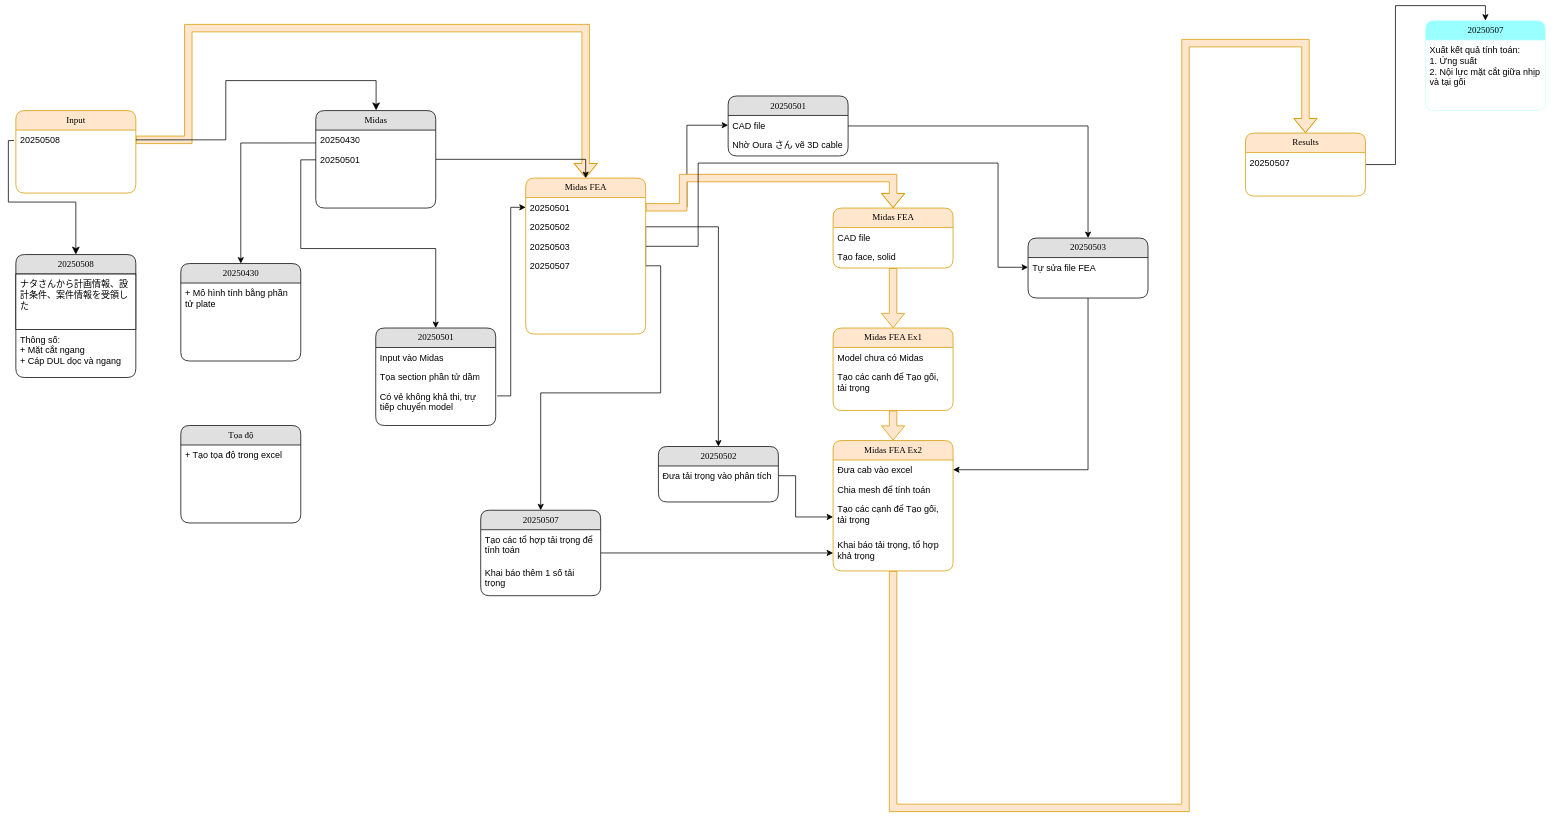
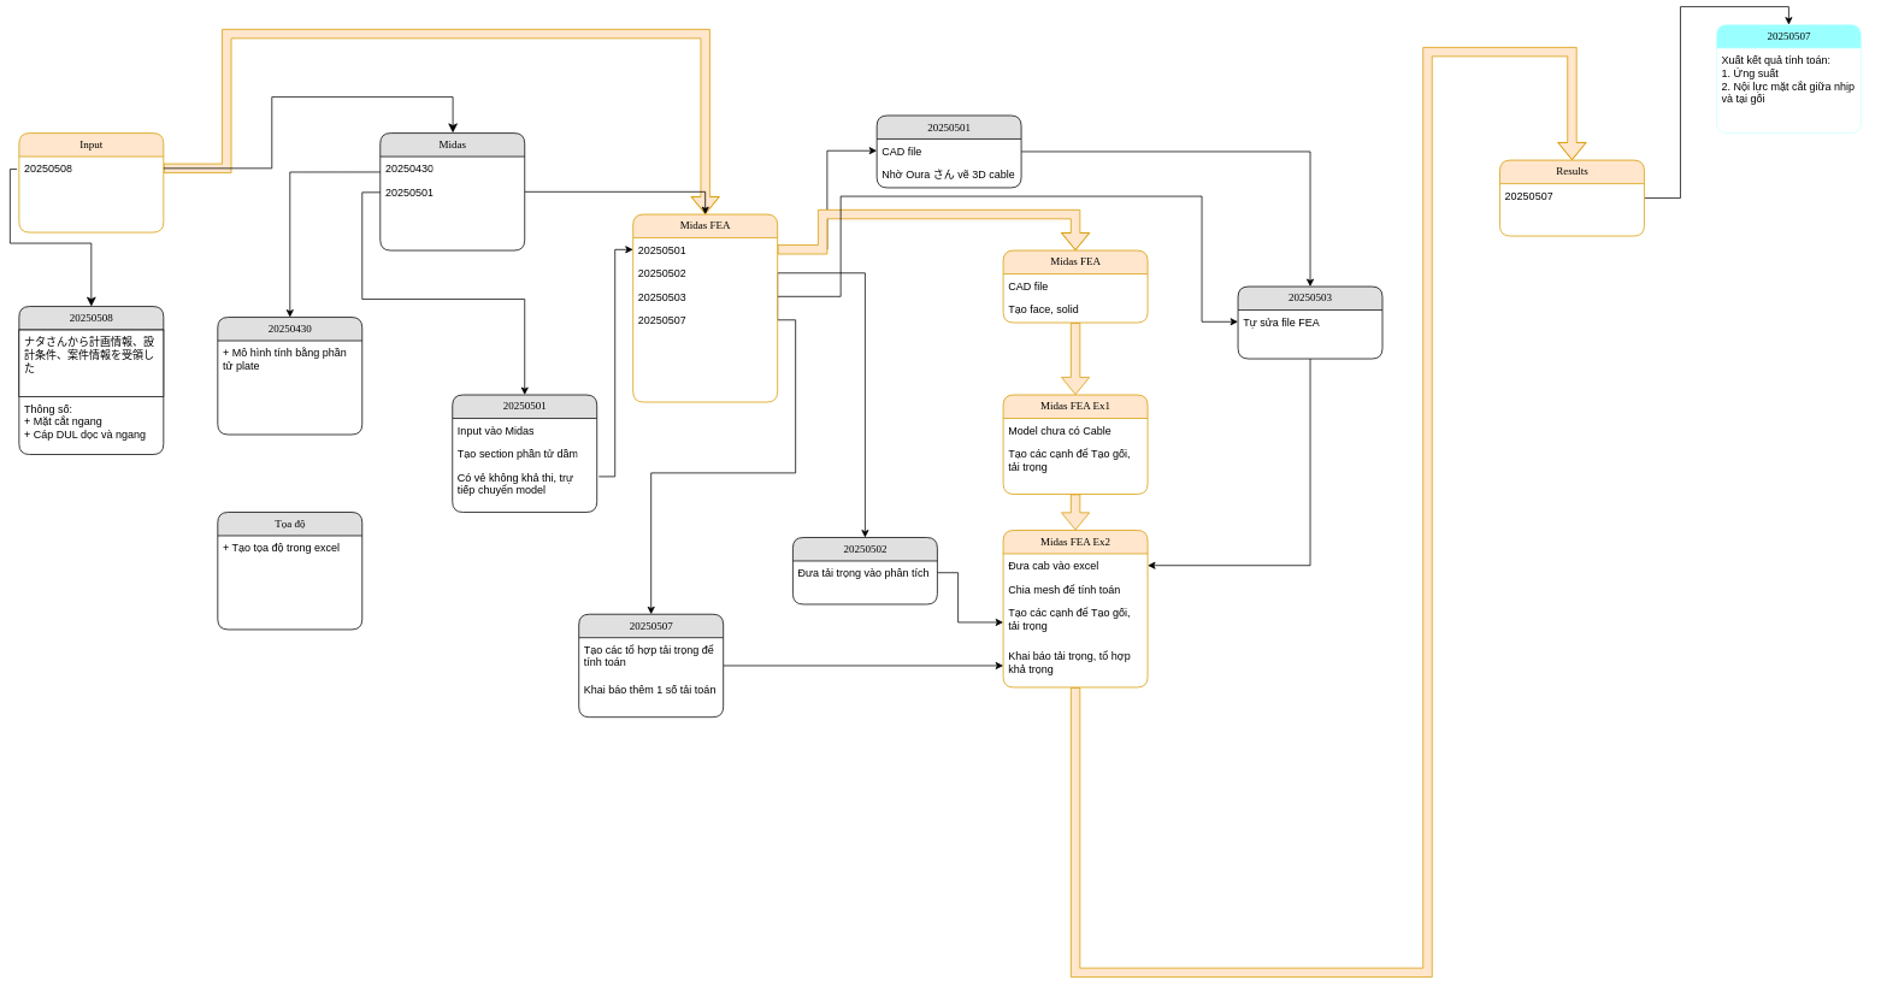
- <mxCell id="52" value="Model chưa có Midas" style="text;html=1;strokeColor=none;fillColor=none;spacingLeft=4;spacingRight=4;whiteSpace=wrap;overflow=hidden;rotatable=0;points=[[0,0.5],[1,0.5]];portConstraint=eastwest;" parent="51" vertex="1"><mxGeometry y="26" width="160" height="26" as="geometry" /></mxCell>
+ <mxCell id="52" value="Model chưa có Cable" style="text;html=1;strokeColor=none;fillColor=none;spacingLeft=4;spacingRight=4;whiteSpace=wrap;overflow=hidden;rotatable=0;points=[[0,0.5],[1,0.5]];portConstraint=eastwest;" parent="51" vertex="1"><mxGeometry y="26" width="160" height="26" as="geometry" /></mxCell>
- <mxCell id="27" value="Tọa section phần tử dầm" style="text;html=1;strokeColor=none;fillColor=none;spacingLeft=4;spacingRight=4;whiteSpace=wrap;overflow=hidden;rotatable=0;points=[[0,0.5],[1,0.5]];portConstraint=eastwest;" parent="25" vertex="1"><mxGeometry y="52" width="160" height="26" as="geometry" /></mxCell>
+ <mxCell id="27" value="Tạo section phần tử dầm" style="text;html=1;strokeColor=none;fillColor=none;spacingLeft=4;spacingRight=4;whiteSpace=wrap;overflow=hidden;rotatable=0;points=[[0,0.5],[1,0.5]];portConstraint=eastwest;" parent="25" vertex="1"><mxGeometry y="52" width="160" height="26" as="geometry" /></mxCell>
- <mxCell id="65" value="Khai báo thêm 1 số tải trọng" style="text;html=1;strokeColor=none;fillColor=none;spacingLeft=4;spacingRight=4;whiteSpace=wrap;overflow=hidden;rotatable=0;points=[[0,0.5],[1,0.5]];portConstraint=eastwest;" parent="63" vertex="1"><mxGeometry y="70" width="160" height="44" as="geometry" /></mxCell>
+ <mxCell id="65" value="Khai báo thêm 1 số tải toán" style="text;html=1;strokeColor=none;fillColor=none;spacingLeft=4;spacingRight=4;whiteSpace=wrap;overflow=hidden;rotatable=0;points=[[0,0.5],[1,0.5]];portConstraint=eastwest;" parent="63" vertex="1"><mxGeometry y="70" width="160" height="44" as="geometry" /></mxCell>
